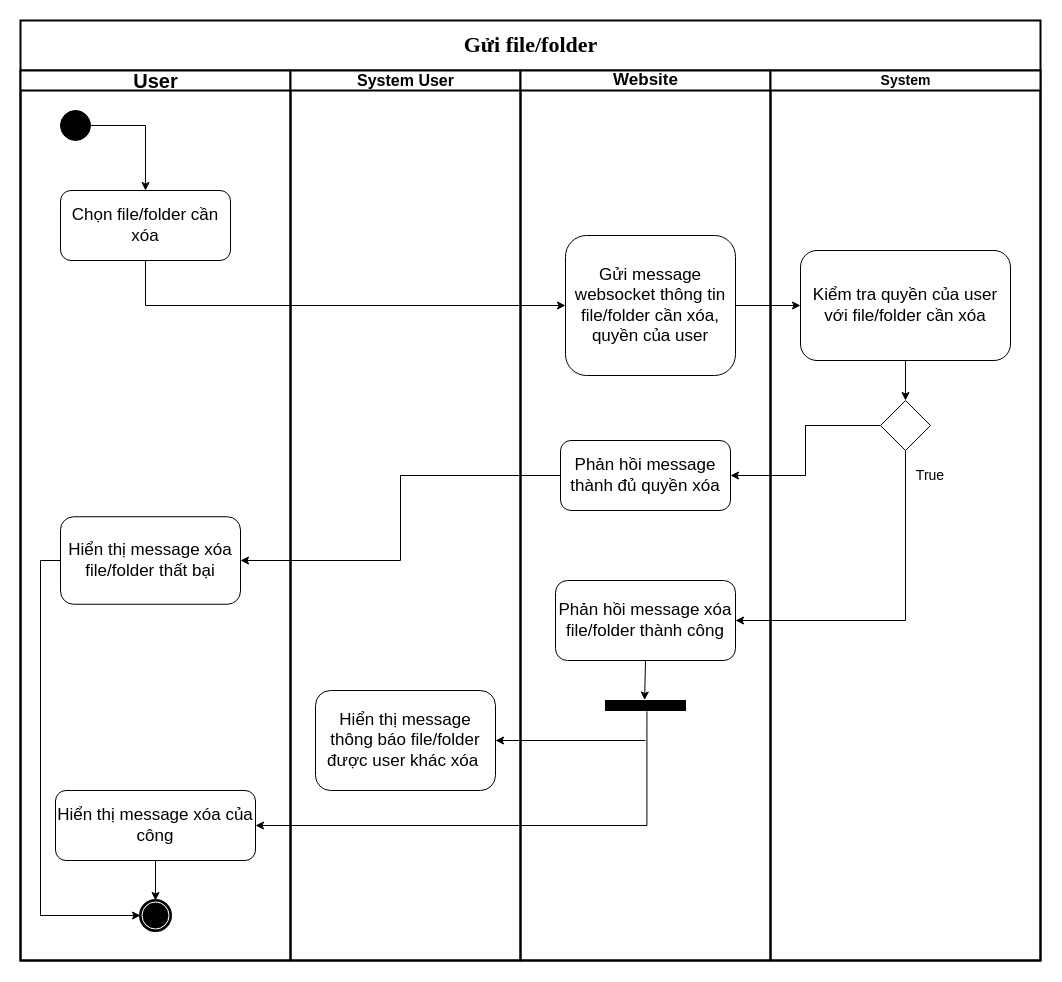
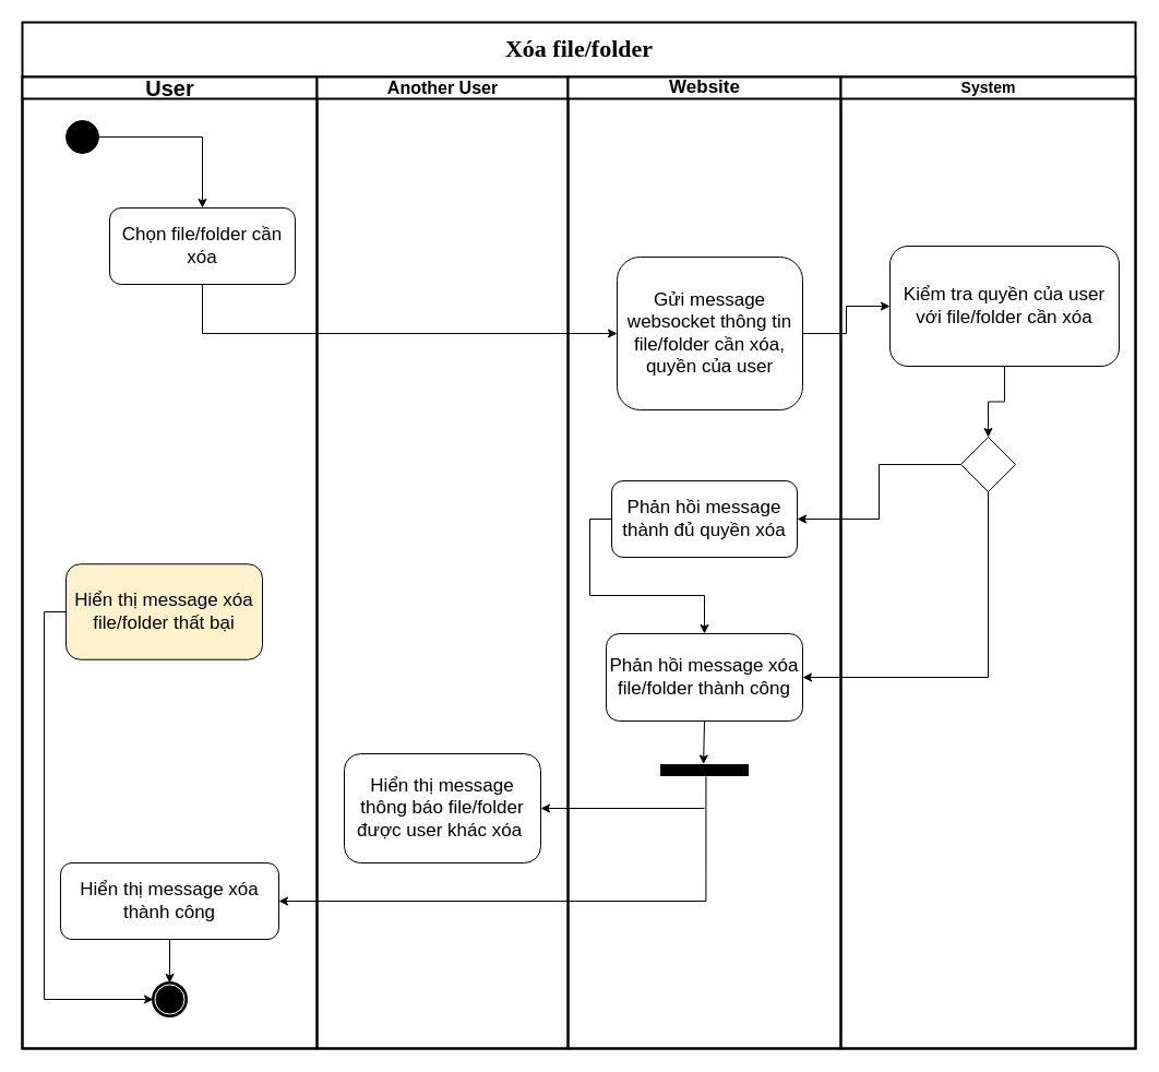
- <mxCell id="2" value="&lt;font style=&quot;font-size: 22px;&quot;&gt;Gửi file/folder&lt;/font&gt;" style="swimlane;html=1;childLayout=stackLayout;startSize=50;rounded=0;shadow=0;comic=0;labelBackgroundColor=none;strokeWidth=2;fontFamily=Verdana;fontSize=19;align=center;" parent="1" vertex="1"><mxGeometry y="20" width="1020" height="940" as="geometry" x="20" /></mxCell>
+ <mxCell id="2" value="&lt;font style=&quot;font-size: 22px;&quot;&gt;Xóa file/folder&lt;/font&gt;" style="swimlane;html=1;childLayout=stackLayout;startSize=50;rounded=0;shadow=0;comic=0;labelBackgroundColor=none;strokeWidth=2;fontFamily=Verdana;fontSize=19;align=center;" parent="1" vertex="1"><mxGeometry y="20" width="1020" height="940" as="geometry" x="20" /></mxCell>
- <mxCell id="12" value="System User" style="swimlane;html=1;startSize=20;strokeWidth=2;fontSize=16;" parent="2" vertex="1"><mxGeometry x="270" y="50" width="230" height="890" as="geometry" /></mxCell>
+ <mxCell id="12" value="Another User" style="swimlane;html=1;startSize=20;strokeWidth=2;fontSize=16;" parent="2" vertex="1"><mxGeometry x="270" y="50" width="230" height="890" as="geometry" /></mxCell>
- <mxCell id="5" value="&lt;span style=&quot;font-size: 17px;&quot;&gt;Chọn file/folder cần xóa&lt;/span&gt;" style="rounded=1;whiteSpace=wrap;html=1;fontSize=17;" parent="3" vertex="1"><mxGeometry x="40" y="120" width="170" height="70" as="geometry" /></mxCell>
+ <mxCell id="5" value="&lt;span style=&quot;font-size: 17px;&quot;&gt;Chọn file/folder cần xóa&lt;/span&gt;" style="rounded=1;whiteSpace=wrap;html=1;fontSize=17;" parent="3" vertex="1"><mxGeometry x="80" y="120" width="170" height="70" as="geometry" /></mxCell>
- <mxCell id="28" value="Kiểm tra quyền của user với file/folder cần xóa" style="rounded=1;whiteSpace=wrap;html=1;fontSize=17;" parent="27" vertex="1"><mxGeometry x="30" y="180" width="210" height="110" as="geometry" /></mxCell>
+ <mxCell id="28" value="Kiểm tra quyền của user với file/folder cần xóa" style="rounded=1;whiteSpace=wrap;html=1;fontSize=17;" parent="27" vertex="1"><mxGeometry x="45" y="155" width="210" height="110" as="geometry" /></mxCell>
- <mxCell id="30" value="True" style="text;html=1;strokeColor=none;fillColor=none;align=center;verticalAlign=middle;whiteSpace=wrap;rounded=0;fontSize=14;" parent="27" vertex="1"><mxGeometry x="130" y="390" width="60" height="30" as="geometry" /></mxCell>
- <mxCell id="23" value="" style="edgeStyle=orthogonalEdgeStyle;rounded=0;orthogonalLoop=1;jettySize=auto;html=1;fontSize=14;exitX=0;exitY=0.5;exitDx=0;exitDy=0;entryX=1;entryY=0.5;entryDx=0;entryDy=0;" parent="2" source="18" target="6" edge="1"><mxGeometry relative="1" as="geometry"><mxPoint x="670" y="320" as="sourcePoint" /><mxPoint x="780" y="320" as="targetPoint" /></mxGeometry></mxCell>
+ <mxCell id="23" value="" style="edgeStyle=orthogonalEdgeStyle;rounded=0;orthogonalLoop=1;jettySize=auto;html=1;fontSize=14;exitX=0;exitY=0.5;exitDx=0;exitDy=0;" parent="2" source="18" target="19" edge="1"><mxGeometry relative="1" as="geometry"><mxPoint x="670" y="320" as="sourcePoint" /><mxPoint x="780" y="320" as="targetPoint" /></mxGeometry></mxCell>
- <mxCell id="6" value="&lt;span style=&quot;font-size: 17px;&quot;&gt;Hiển thị message xóa file/folder thất bại&lt;/span&gt;" style="rounded=1;whiteSpace=wrap;html=1;fontSize=17;" parent="3" vertex="1"><mxGeometry x="40" y="446.25" width="180" height="87.5" as="geometry" /></mxCell>
+ <mxCell id="6" value="&lt;span style=&quot;font-size: 17px;&quot;&gt;Hiển thị message xóa file/folder thất bại&lt;/span&gt;" style="rounded=1;whiteSpace=wrap;html=1;fontSize=17;fillColor=#fff2cc;" parent="3" vertex="1"><mxGeometry x="40" y="446.25" width="180" height="87.5" as="geometry" /></mxCell>
- <mxCell id="9" value="&lt;span style=&quot;font-size: 17px;&quot;&gt;Hiển thị message xóa của công&lt;/span&gt;" style="rounded=1;whiteSpace=wrap;html=1;fontSize=14;" parent="3" vertex="1"><mxGeometry x="35" y="720" width="200" height="70" as="geometry" /></mxCell>
+ <mxCell id="9" value="&lt;span style=&quot;font-size: 17px;&quot;&gt;Hiển thị message xóa thành công&lt;/span&gt;" style="rounded=1;whiteSpace=wrap;html=1;fontSize=14;" parent="3" vertex="1"><mxGeometry x="35" y="720" width="200" height="70" as="geometry" /></mxCell>
